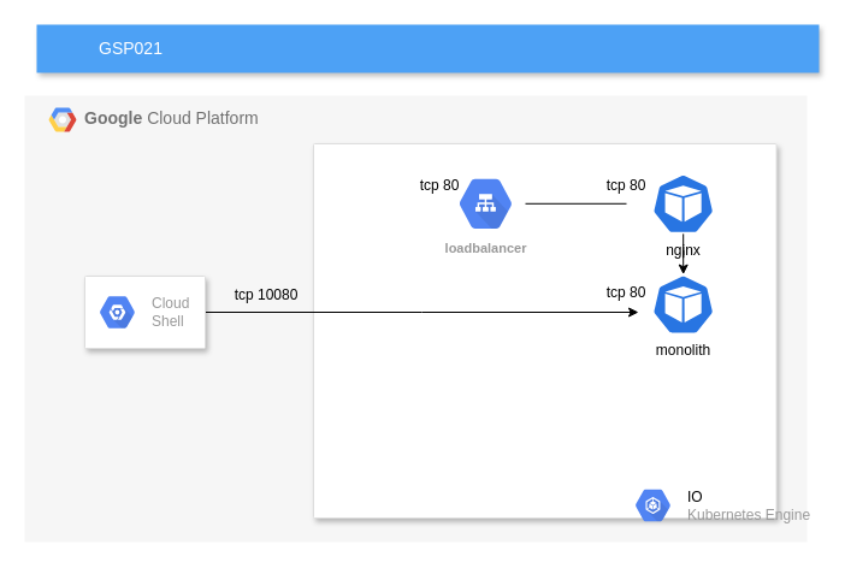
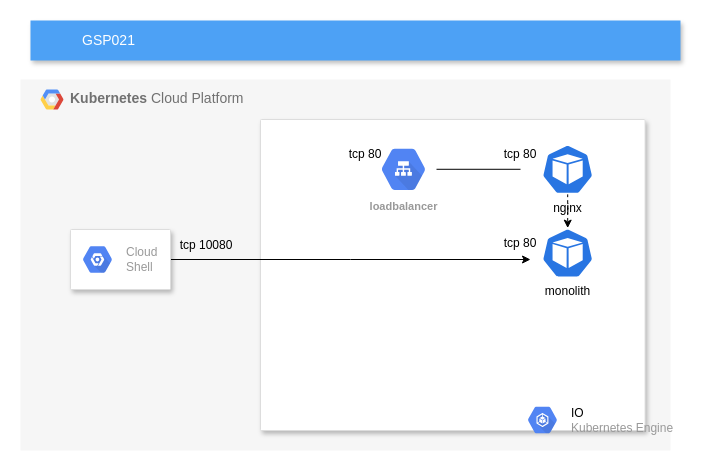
- <mxCell id="2" value="&lt;b&gt;Google &lt;/b&gt;Cloud Platform" style="fillColor=#F6F6F6;strokeColor=none;shadow=0;gradientColor=none;fontSize=14;align=left;spacing=10;fontColor=#717171;9E9E9E;verticalAlign=top;spacingTop=-4;fontStyle=0;spacingLeft=40;html=1;" parent="1" vertex="1"><mxGeometry x="20" y="79" width="650" height="371" as="geometry" /></mxCell>
+ <mxCell id="2" value="&lt;b&gt;Kubernetes &lt;/b&gt;Cloud Platform" style="fillColor=#F6F6F6;strokeColor=none;shadow=0;gradientColor=none;fontSize=14;align=left;spacing=10;fontColor=#717171;9E9E9E;verticalAlign=top;spacingTop=-4;fontStyle=0;spacingLeft=40;html=1;" parent="1" vertex="1"><mxGeometry x="20" y="79" width="650" height="371" as="geometry" /></mxCell>
- <mxCell id="5" value="" style="edgeStyle=orthogonalEdgeStyle;rounded=0;orthogonalLoop=1;jettySize=auto;html=1;" parent="4" source="6" target="10" edge="1"><mxGeometry relative="1" as="geometry" /></mxCell>
+ <mxCell id="5" value="" style="edgeStyle=orthogonalEdgeStyle;rounded=0;orthogonalLoop=1;jettySize=auto;html=1;dashed=1;" parent="4" source="6" target="10" edge="1"><mxGeometry relative="1" as="geometry" /></mxCell>
- <mxCell id="18" value="tcp 10080" style="text;html=1;strokeColor=none;fillColor=none;align=center;verticalAlign=middle;whiteSpace=wrap;rounded=0;" vertex="1" parent="1"><mxGeometry x="190.999" y="228.997" width="59.999" height="31.1" as="geometry" /></mxCell>
+ <mxCell id="18" value="tcp 10080" style="text;html=1;strokeColor=none;fillColor=none;align=center;verticalAlign=middle;whiteSpace=wrap;rounded=0;" vertex="1" parent="1"><mxGeometry x="175.999" y="228.997" width="59.999" height="31.1" as="geometry" /></mxCell>
